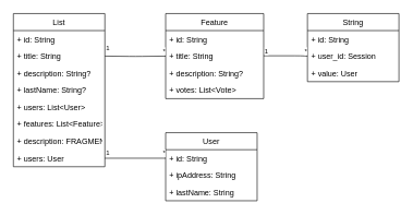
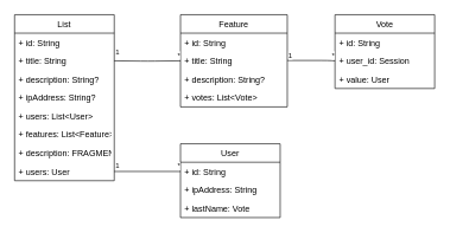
- <mxCell id="16" value="String" style="swimlane;fontStyle=0;childLayout=stackLayout;horizontal=1;startSize=26;fillColor=none;horizontalStack=0;resizeParent=1;resizeParentMax=0;resizeLast=0;collapsible=1;marginBottom=0;" vertex="1" parent="1"><mxGeometry x="470" y="20" width="140" height="104" as="geometry" /></mxCell>
+ <mxCell id="16" value="Vote" style="swimlane;fontStyle=0;childLayout=stackLayout;horizontal=1;startSize=26;fillColor=none;horizontalStack=0;resizeParent=1;resizeParentMax=0;resizeLast=0;collapsible=1;marginBottom=0;" vertex="1" parent="1"><mxGeometry x="470" y="20" width="140" height="104" as="geometry" /></mxCell>
- <mxCell id="11" value="+ lastName: String?" style="text;strokeColor=none;fillColor=none;align=left;verticalAlign=top;spacingLeft=4;spacingRight=4;overflow=hidden;rotatable=0;points=[[0,0.5],[1,0.5]];portConstraint=eastwest;" vertex="1" parent="7"><mxGeometry y="104" width="140" height="26" as="geometry" /></mxCell>
+ <mxCell id="11" value="+ ipAddress: String?" style="text;strokeColor=none;fillColor=none;align=left;verticalAlign=top;spacingLeft=4;spacingRight=4;overflow=hidden;rotatable=0;points=[[0,0.5],[1,0.5]];portConstraint=eastwest;" vertex="1" parent="7"><mxGeometry y="104" width="140" height="26" as="geometry" /></mxCell>
- <mxCell id="23" value="+ lastName: String" style="text;strokeColor=none;fillColor=none;align=left;verticalAlign=top;spacingLeft=4;spacingRight=4;overflow=hidden;rotatable=0;points=[[0,0.5],[1,0.5]];portConstraint=eastwest;" vertex="1" parent="20"><mxGeometry y="78" width="140" height="26" as="geometry" /></mxCell>
+ <mxCell id="23" value="+ lastName: Vote" style="text;strokeColor=none;fillColor=none;align=left;verticalAlign=top;spacingLeft=4;spacingRight=4;overflow=hidden;rotatable=0;points=[[0,0.5],[1,0.5]];portConstraint=eastwest;" vertex="1" parent="20"><mxGeometry y="78" width="140" height="26" as="geometry" /></mxCell>
